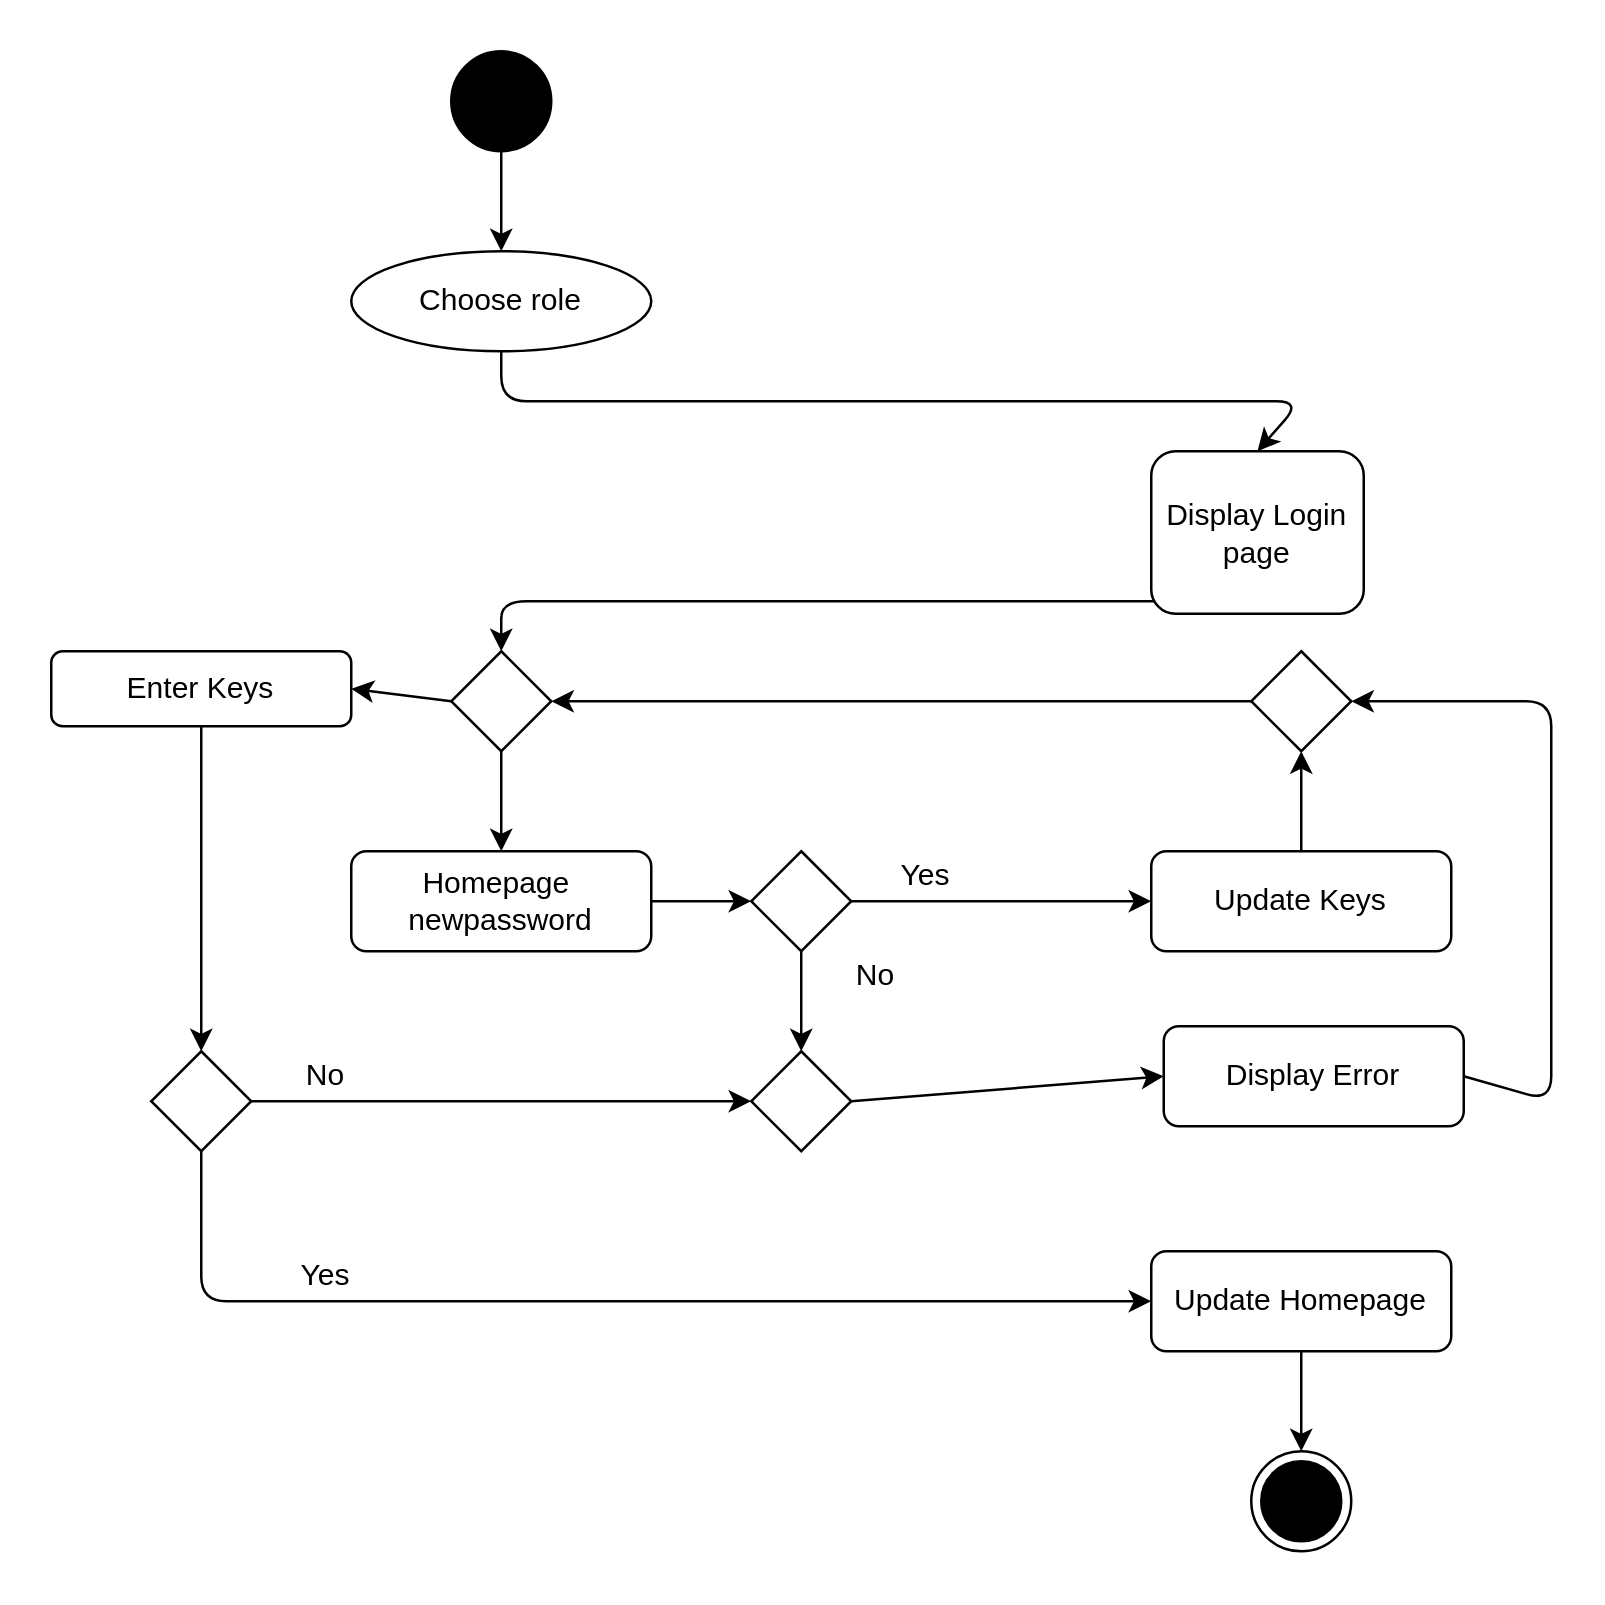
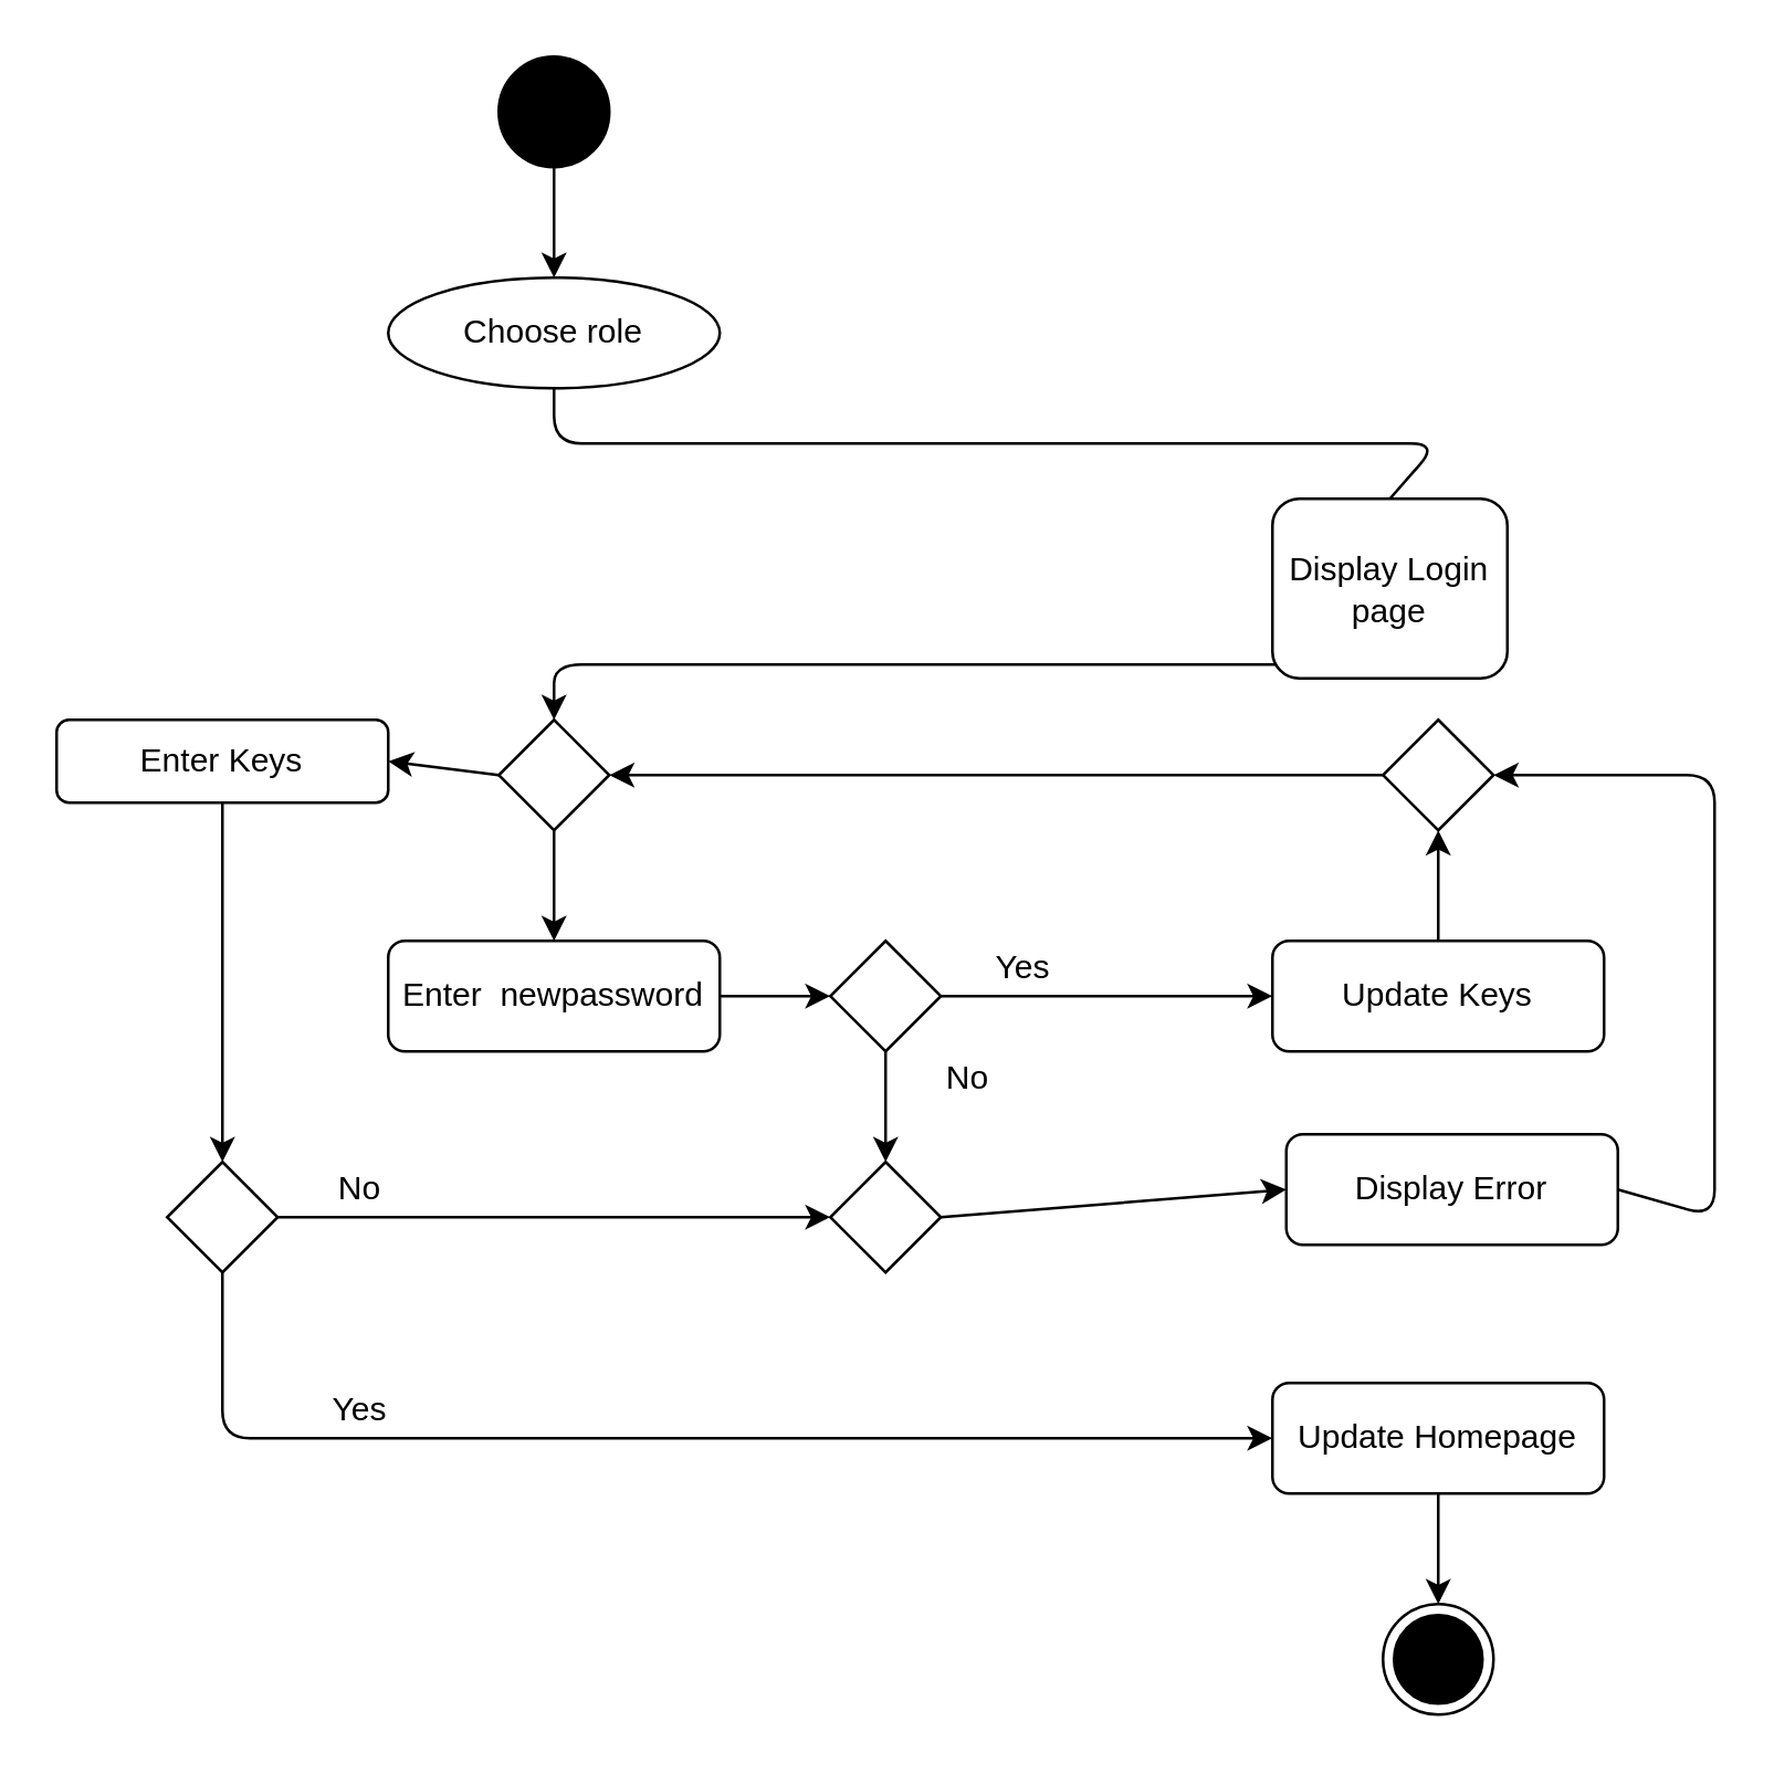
- <mxCell id="6" style="edgeStyle=none;html=1;exitX=0.5;exitY=1;exitDx=0;exitDy=0;entryX=0.5;entryY=0;entryDx=0;entryDy=0;" edge="1" parent="1" source="7" target="9"><mxGeometry relative="1" as="geometry"><Array as="points"><mxPoint x="200" y="160" /><mxPoint x="520" y="160" /></Array></mxGeometry></mxCell>
+ <mxCell id="6" style="edgeStyle=none;html=1;exitX=0.5;exitY=1;exitDx=0;exitDy=0;entryX=0.5;entryY=0;entryDx=0;entryDy=0;endArrow=none;" edge="1" parent="1" source="7" target="9"><mxGeometry relative="1" as="geometry"><Array as="points"><mxPoint x="200" y="160" /><mxPoint x="520" y="160" /></Array></mxGeometry></mxCell>
- <mxCell id="24" value="Homepage&amp;nbsp; newpassword" style="rounded=1;whiteSpace=wrap;html=1;" vertex="1" parent="1"><mxGeometry x="140" y="340" width="120" height="40" as="geometry" /></mxCell>
+ <mxCell id="24" value="Enter&amp;nbsp; newpassword" style="rounded=1;whiteSpace=wrap;html=1;" vertex="1" parent="1"><mxGeometry x="140" y="340" width="120" height="40" as="geometry" /></mxCell>
